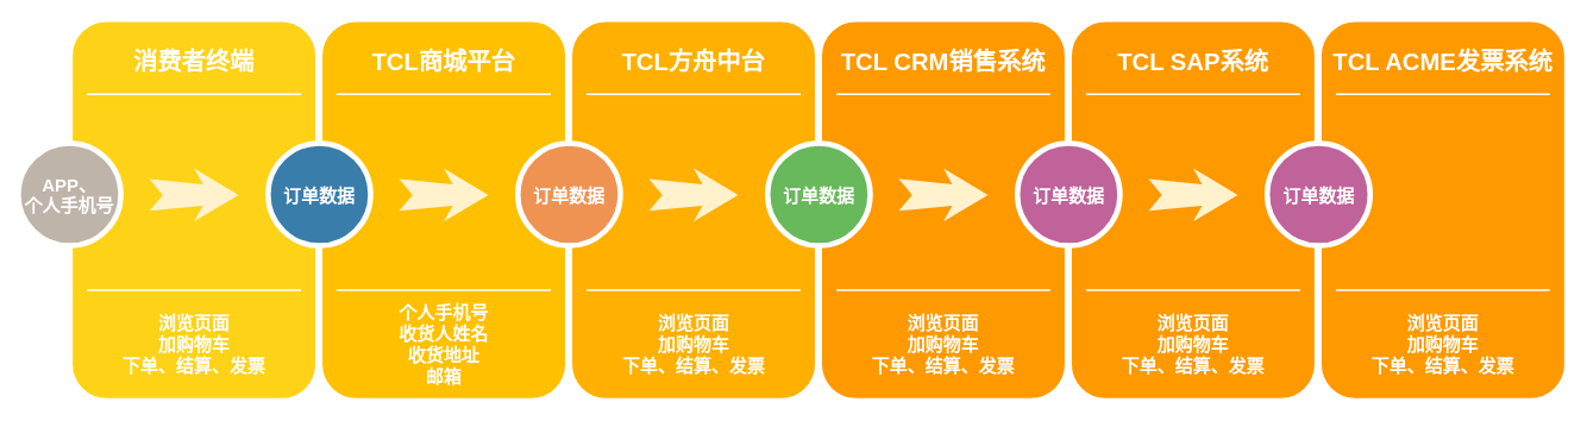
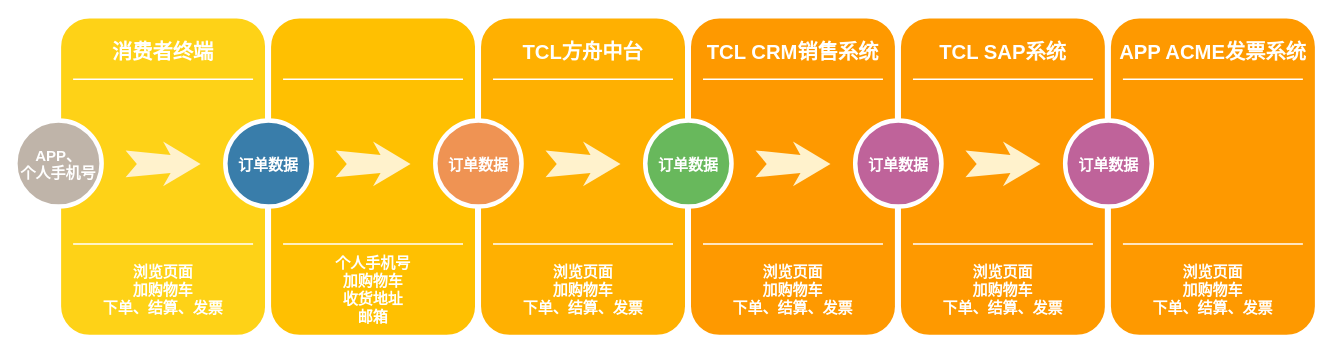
- <mxCell id="10" value="TCL商城平台" style="text;html=1;strokeColor=none;fillColor=none;align=center;verticalAlign=middle;whiteSpace=wrap;rounded=0;shadow=0;fontSize=27;fontColor=#FFFFFF;fontStyle=1" parent="1" vertex="1"><mxGeometry x="357" y="40" width="280" height="60" as="geometry" /></mxCell>
- <mxCell id="38" value="TCL ACME发票系统" style="text;html=1;strokeColor=none;fillColor=none;align=center;verticalAlign=middle;whiteSpace=wrap;rounded=0;shadow=0;fontSize=27;fontColor=#FFFFFF;fontStyle=1" parent="1" vertex="1"><mxGeometry x="1477" y="40" width="280" height="60" as="geometry" /></mxCell>
+ <mxCell id="38" value="APP ACME发票系统" style="text;html=1;strokeColor=none;fillColor=none;align=center;verticalAlign=middle;whiteSpace=wrap;rounded=0;shadow=0;fontSize=27;fontColor=#FFFFFF;fontStyle=1" parent="1" vertex="1"><mxGeometry x="1477" y="40" width="280" height="60" as="geometry" /></mxCell>
- <mxCell id="11" value="&lt;span style=&quot;font-size: 20px&quot;&gt;&lt;b&gt;个人手机号&lt;br&gt;收货人姓名&lt;br&gt;收货地址&lt;br&gt;邮箱&lt;br&gt;&lt;/b&gt;&lt;/span&gt;" style="text;html=1;strokeColor=none;fillColor=none;align=center;verticalAlign=middle;whiteSpace=wrap;rounded=0;shadow=0;fontSize=14;fontColor=#FFFFFF;" parent="1" vertex="1"><mxGeometry x="357" y="340" width="280" height="90" as="geometry" /></mxCell>
+ <mxCell id="11" value="&lt;span style=&quot;font-size: 20px&quot;&gt;&lt;b&gt;个人手机号&lt;br&gt;加购物车&lt;br&gt;收货地址&lt;br&gt;邮箱&lt;br&gt;&lt;/b&gt;&lt;/span&gt;" style="text;html=1;strokeColor=none;fillColor=none;align=center;verticalAlign=middle;whiteSpace=wrap;rounded=0;shadow=0;fontSize=14;fontColor=#FFFFFF;" parent="1" vertex="1"><mxGeometry x="357" y="340" width="280" height="90" as="geometry" /></mxCell>
